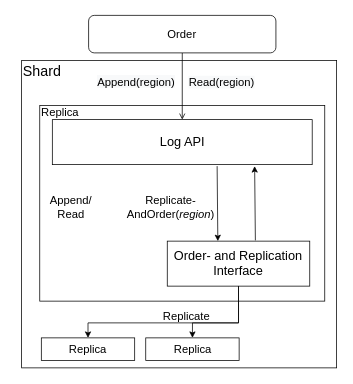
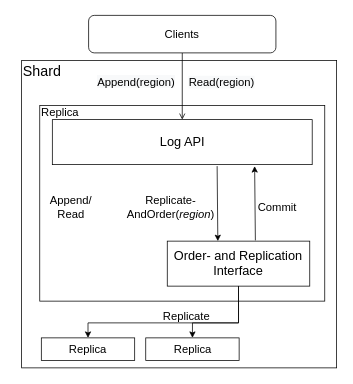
- <mxCell id="19" value="&lt;font style=&quot;font-size: 15px&quot;&gt;Order&lt;/font&gt;" style="rounded=1;whiteSpace=wrap;html=1;hachureGap=4;pointerEvents=0;" vertex="1" parent="1"><mxGeometry x="117.31" y="20" width="249.75" height="50" as="geometry" /></mxCell>
+ <mxCell id="19" value="&lt;font style=&quot;font-size: 15px&quot;&gt;Clients&lt;/font&gt;" style="rounded=1;whiteSpace=wrap;html=1;hachureGap=4;pointerEvents=0;" vertex="1" parent="1"><mxGeometry x="117.31" y="20" width="249.75" height="50" as="geometry" /></mxCell>
+ <mxCell id="12" value="&lt;font style=&quot;font-size: 15px&quot;&gt;Commit&lt;/font&gt;" style="text;html=1;strokeColor=none;fillColor=none;align=center;verticalAlign=middle;whiteSpace=wrap;rounded=0;" vertex="1" parent="1"><mxGeometry x="348.68" y="265" width="40" height="20" as="geometry" /></mxCell>
